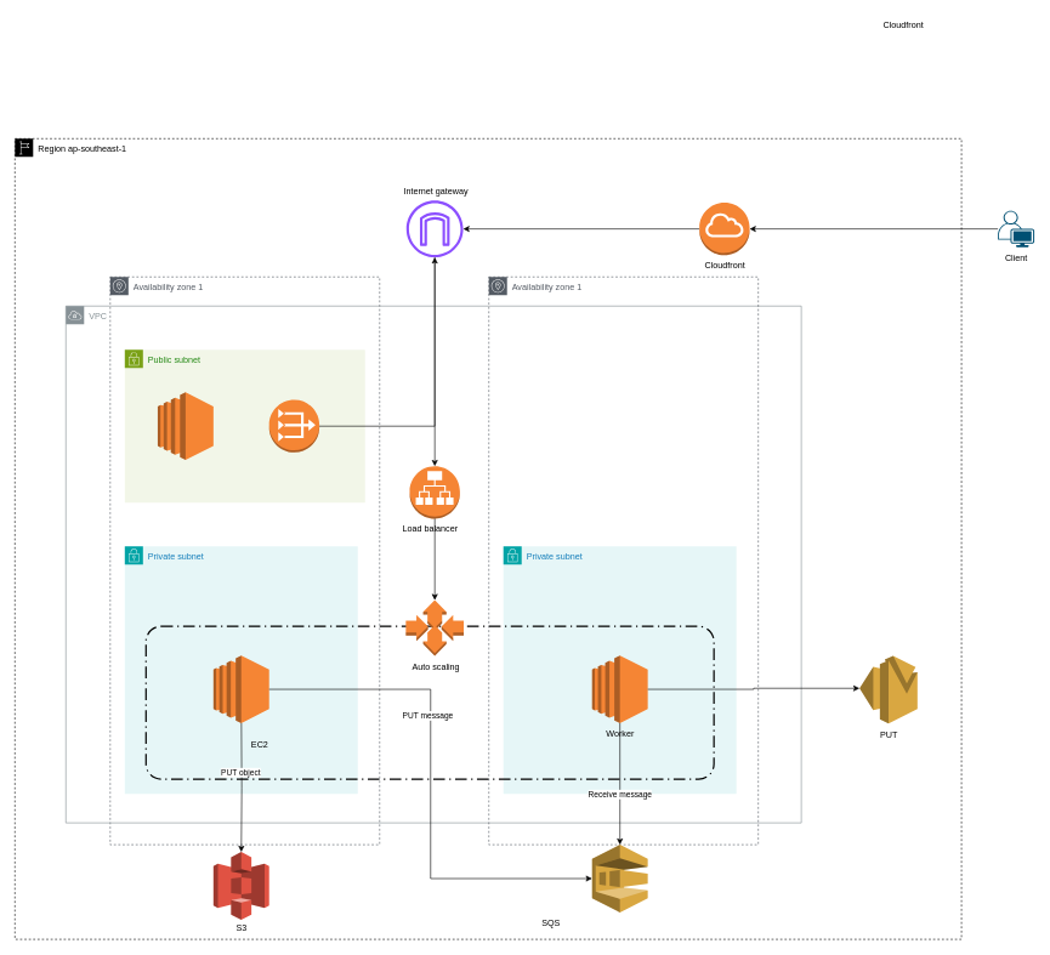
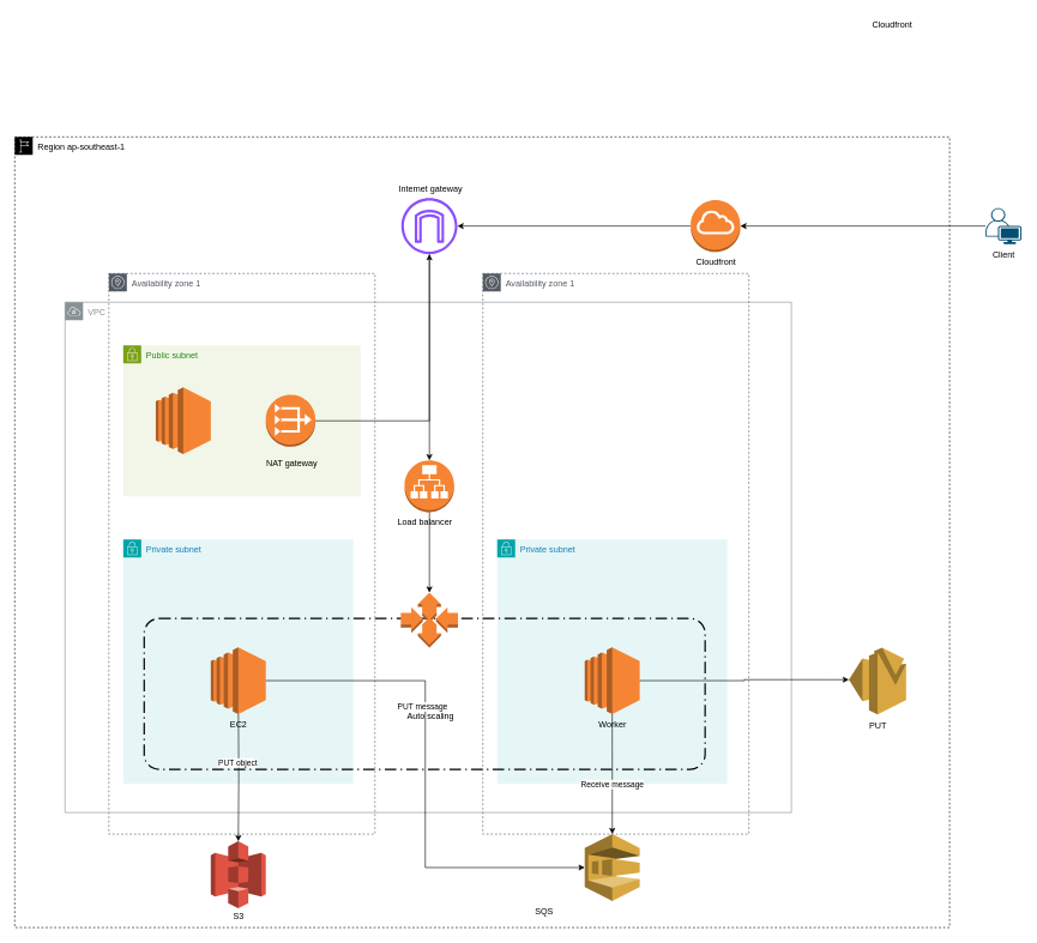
+ <mxCell id="42" value="NAT gateway" style="text;html=1;align=center;verticalAlign=middle;resizable=0;points=[];autosize=1;strokeColor=none;fillColor=none;" parent="3" vertex="1"><mxGeometry x="340" y="440" width="90" height="30" as="geometry" /></mxCell>
- <mxCell id="6" value="Auto scaling" style="text;html=1;align=center;verticalAlign=middle;resizable=0;points=[];autosize=1;strokeColor=none;fillColor=none;" parent="3" vertex="1"><mxGeometry x="533.24" y="710.5" width="90" height="30" as="geometry" /></mxCell>
+ <mxCell id="6" value="Auto scaling" style="text;html=1;align=center;verticalAlign=middle;resizable=0;points=[];autosize=1;strokeColor=none;fillColor=none;" parent="3" vertex="1"><mxGeometry x="533.24" y="790.5" width="90" height="30" as="geometry" /></mxCell>
- <mxCell id="10" value="EC2" style="text;html=1;align=center;verticalAlign=middle;resizable=0;points=[];autosize=1;strokeColor=none;fillColor=none;" parent="9" vertex="1"><mxGeometry x="160" y="258" width="50" height="30" as="geometry" /></mxCell>
+ <mxCell id="10" value="EC2" style="text;html=1;align=center;verticalAlign=middle;resizable=0;points=[];autosize=1;strokeColor=none;fillColor=none;" parent="9" vertex="1"><mxGeometry x="135" y="243" width="50" height="30" as="geometry" /></mxCell>
